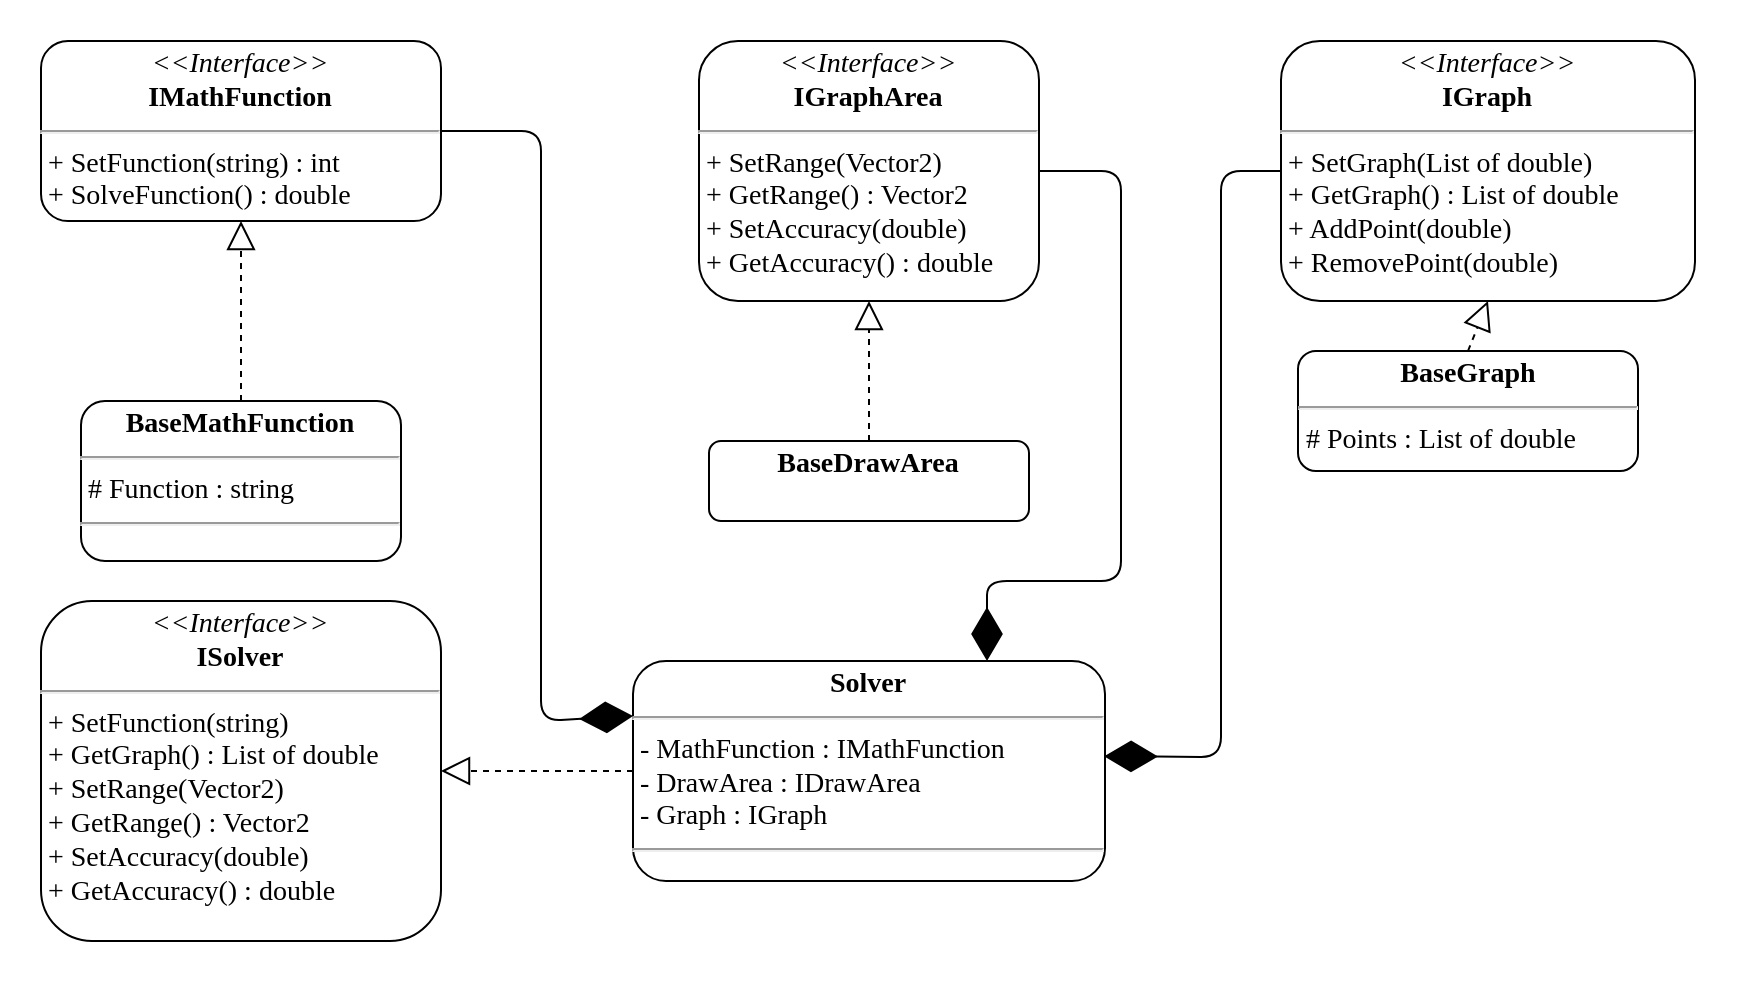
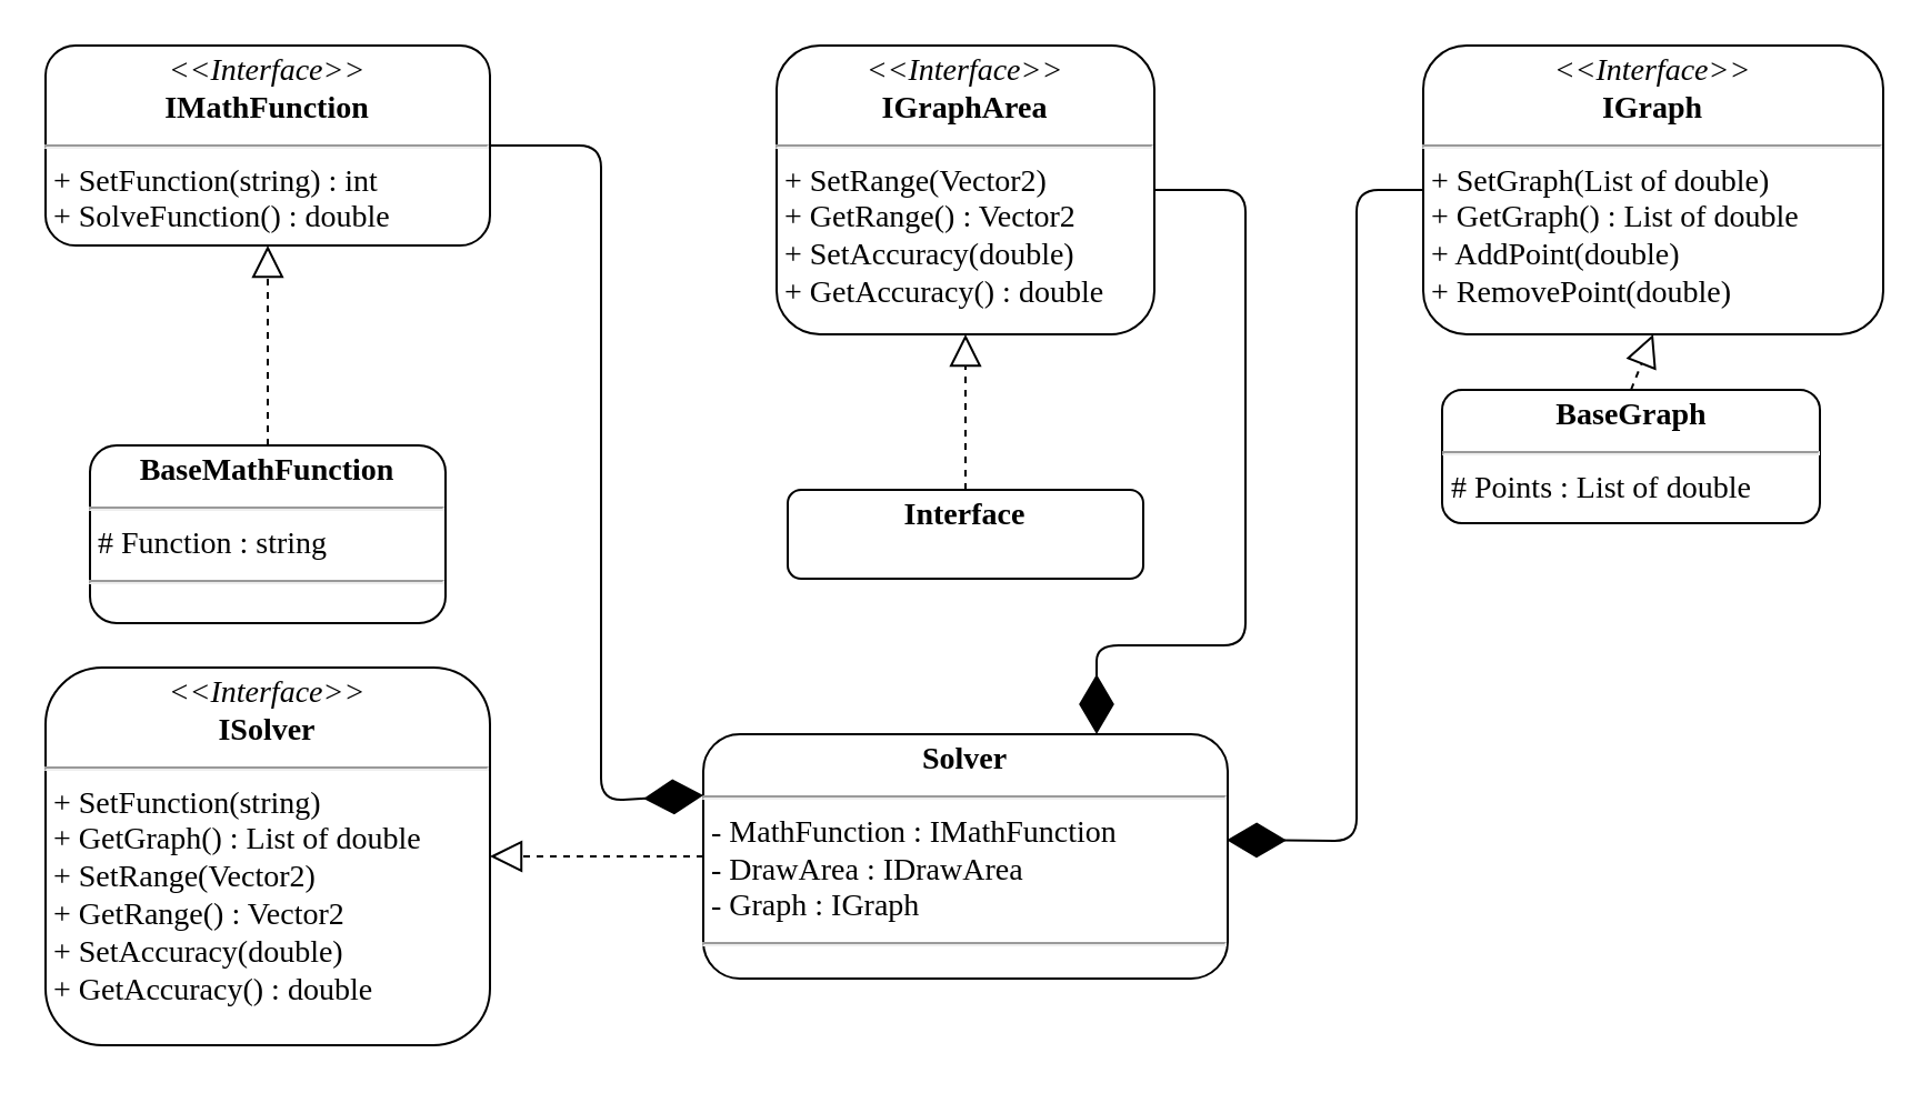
- <mxCell id="9" value="&lt;p style=&quot;margin: 4px 0px 0px; text-align: center; font-size: 14px;&quot;&gt;&lt;b style=&quot;border-color: var(--border-color);&quot;&gt;BaseDrawArea&lt;/b&gt;&lt;br&gt;&lt;/p&gt;" style="verticalAlign=top;align=left;overflow=fill;fontSize=14;fontFamily=Comic Sans MS;html=1;whiteSpace=wrap;rounded=1;" vertex="1" parent="1"><mxGeometry x="354" y="220" width="160" height="40" as="geometry" /></mxCell>
+ <mxCell id="9" value="&lt;p style=&quot;margin: 4px 0px 0px; text-align: center; font-size: 14px;&quot;&gt;&lt;b style=&quot;border-color: var(--border-color);&quot;&gt;Interface&lt;/b&gt;&lt;br&gt;&lt;/p&gt;" style="verticalAlign=top;align=left;overflow=fill;fontSize=14;fontFamily=Comic Sans MS;html=1;whiteSpace=wrap;rounded=1;" vertex="1" parent="1"><mxGeometry x="354" y="220" width="160" height="40" as="geometry" /></mxCell>
